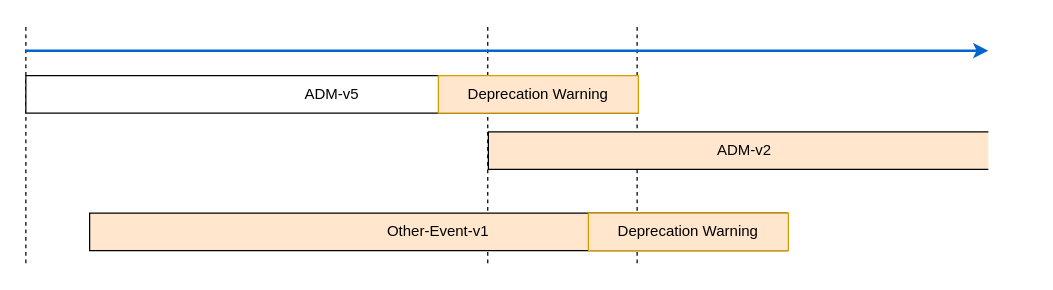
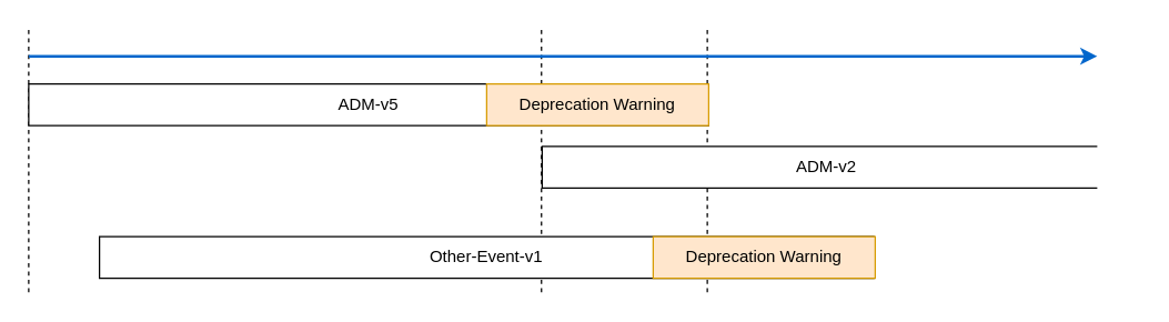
- <mxCell id="6" value="ADM-v2" style="rounded=0;whiteSpace=wrap;html=1;fillColor=#ffe6cc;" parent="1" vertex="1"><mxGeometry x="390" y="105" width="410" height="30" as="geometry" /></mxCell>
+ <mxCell id="6" value="ADM-v2" style="rounded=0;whiteSpace=wrap;html=1;" parent="1" vertex="1"><mxGeometry x="390" y="105" width="410" height="30" as="geometry" /></mxCell>
- <mxCell id="9" value="Other-Event-v1" style="rounded=0;whiteSpace=wrap;html=1;fillColor=#ffe6cc;" parent="1" vertex="1"><mxGeometry x="71" y="170" width="558" height="30" as="geometry" /></mxCell>
+ <mxCell id="9" value="Other-Event-v1" style="rounded=0;whiteSpace=wrap;html=1;" parent="1" vertex="1"><mxGeometry x="71" y="170" width="558" height="30" as="geometry" /></mxCell>
